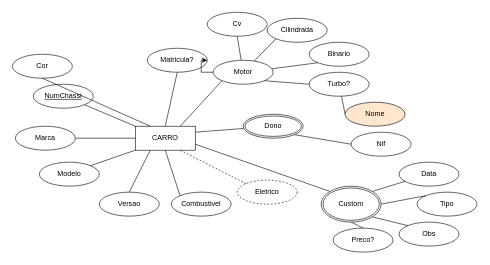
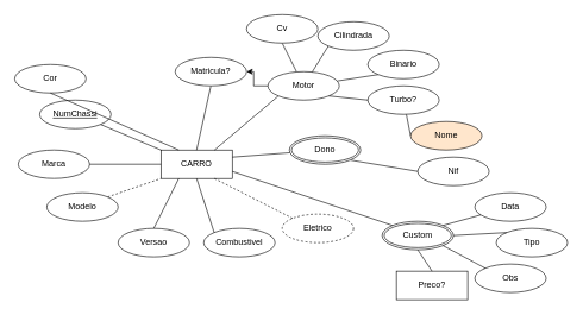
- <mxCell id="28" value="Motor" style="ellipse;whiteSpace=wrap;html=1;align=center;" vertex="1" parent="1"><mxGeometry x="355" y="100" width="100" height="40" as="geometry" /></mxCell>
+ <mxCell id="28" value="Motor" style="ellipse;whiteSpace=wrap;html=1;align=center;" vertex="1" parent="1"><mxGeometry x="375" y="100" width="100" height="40" as="geometry" /></mxCell>
- <mxCell id="9" value="" style="endArrow=none;html=1;rounded=0;entryX=0;entryY=1;entryDx=0;entryDy=0;exitX=1;exitY=0;exitDx=0;exitDy=0;" parent="1" source="4" target="2" edge="1"><mxGeometry width="50" height="50" relative="1" as="geometry"><mxPoint x="135" y="320" as="sourcePoint" /><mxPoint x="185" y="260" as="targetPoint" /></mxGeometry></mxCell>
+ <mxCell id="9" value="" style="endArrow=none;html=1;rounded=0;entryX=0;entryY=1;entryDx=0;entryDy=0;exitX=1;exitY=0;exitDx=0;exitDy=0;dashed=1;" parent="1" source="4" target="2" edge="1"><mxGeometry width="50" height="50" relative="1" as="geometry"><mxPoint x="135" y="320" as="sourcePoint" /><mxPoint x="185" y="260" as="targetPoint" /></mxGeometry></mxCell>
- <mxCell id="37" value="Custom" style="ellipse;shape=doubleEllipse;margin=3;whiteSpace=wrap;html=1;align=center;" vertex="1" parent="1"><mxGeometry x="535" y="310" width="100" height="60" as="geometry" /></mxCell>
+ <mxCell id="37" value="Custom" style="ellipse;shape=doubleEllipse;margin=3;whiteSpace=wrap;html=1;align=center;" vertex="1" parent="1"><mxGeometry x="535" y="310" width="100" height="40" as="geometry" /></mxCell>
- <mxCell id="41" value="Preco?" style="ellipse;whiteSpace=wrap;html=1;align=center;" vertex="1" parent="1"><mxGeometry x="555" y="380" width="100" height="40" as="geometry" /></mxCell>
+ <mxCell id="41" value="Preco?" style="whiteSpace=wrap;html=1;align=center;rounded=0;" vertex="1" parent="1"><mxGeometry x="555" y="380" width="100" height="40" as="geometry" /></mxCell>
